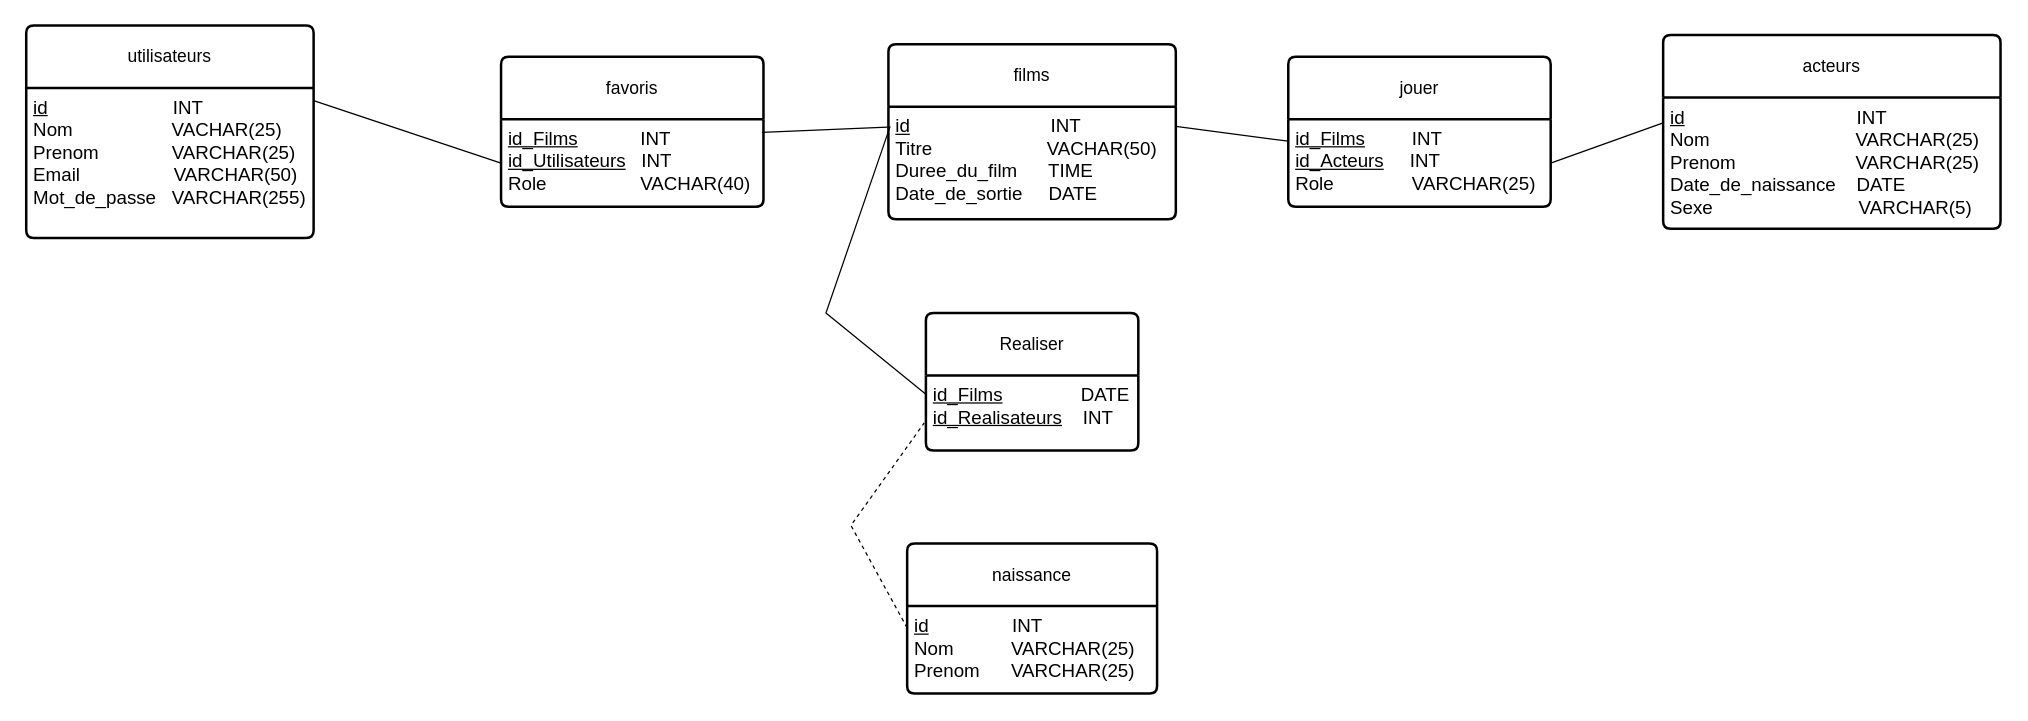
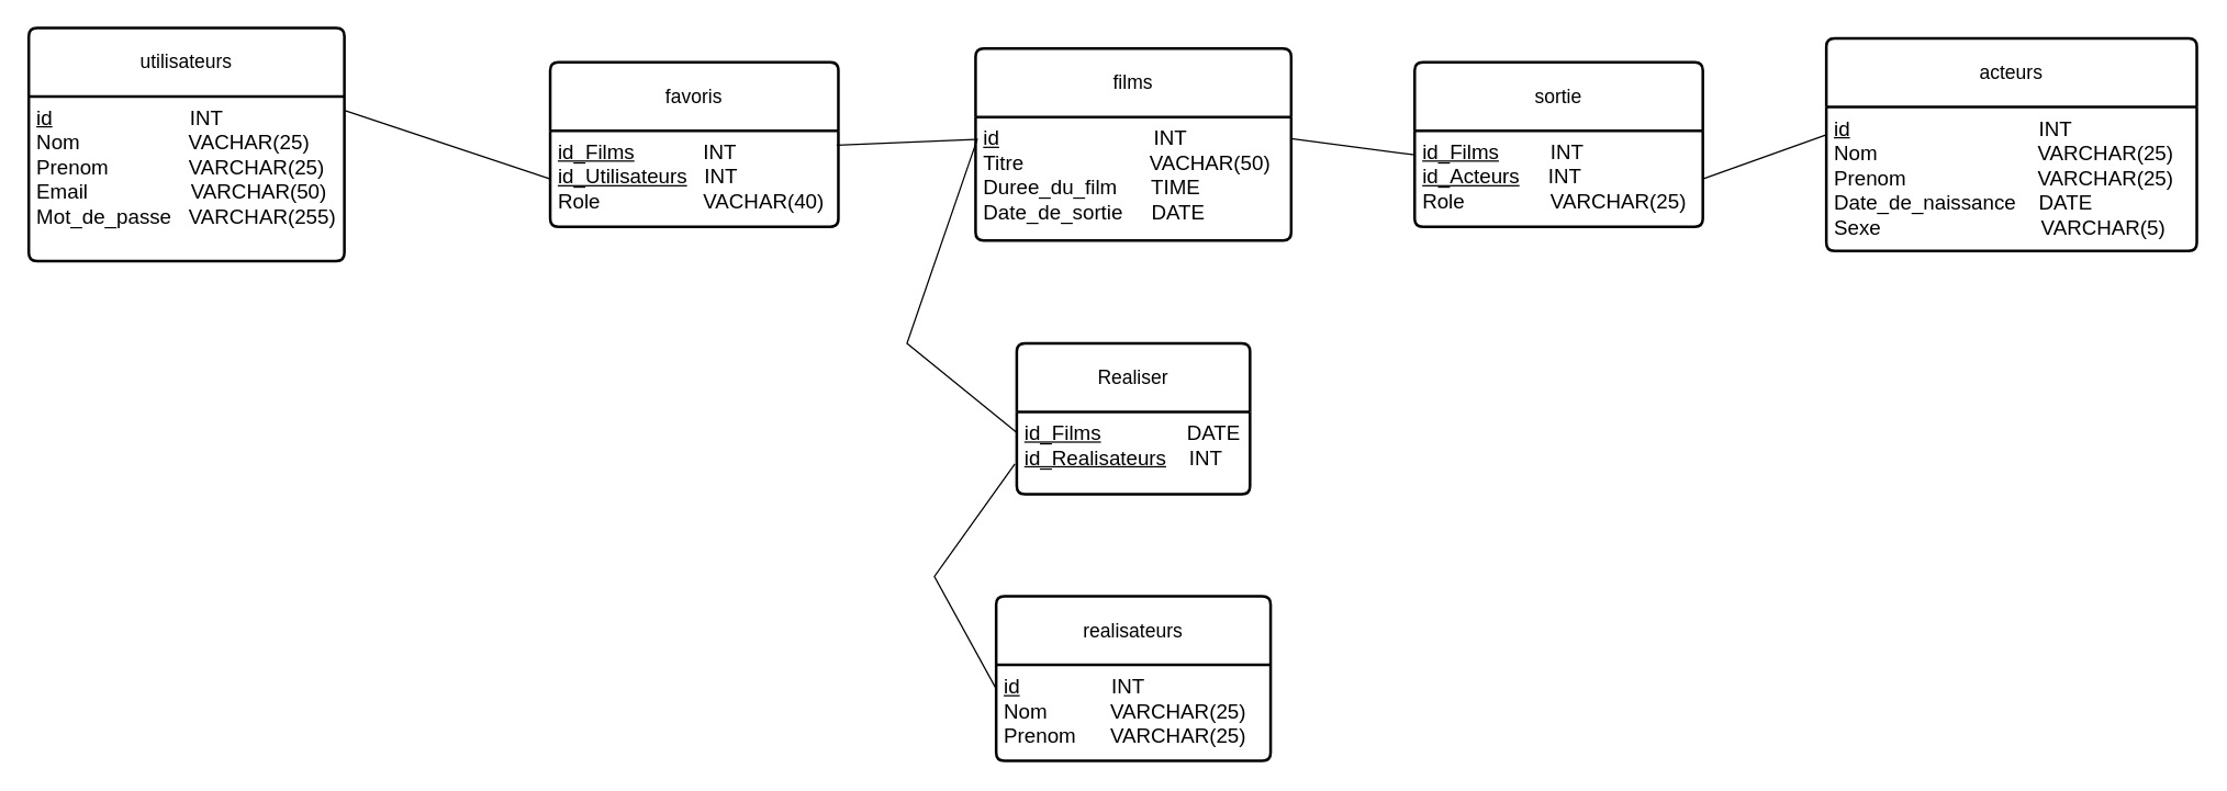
- <mxCell id="12" value="jouer" style="swimlane;childLayout=stackLayout;horizontal=1;startSize=50;horizontalStack=0;rounded=1;fontSize=14;fontStyle=0;strokeWidth=2;resizeParent=0;resizeLast=1;shadow=0;dashed=0;align=center;arcSize=4;whiteSpace=wrap;html=1;" vertex="1" parent="1"><mxGeometry x="1030" y="45" width="210" height="120" as="geometry" /></mxCell>
+ <mxCell id="12" value="sortie" style="swimlane;childLayout=stackLayout;horizontal=1;startSize=50;horizontalStack=0;rounded=1;fontSize=14;fontStyle=0;strokeWidth=2;resizeParent=0;resizeLast=1;shadow=0;dashed=0;align=center;arcSize=4;whiteSpace=wrap;html=1;" vertex="1" parent="1"><mxGeometry x="1030" y="45" width="210" height="120" as="geometry" /></mxCell>
- <mxCell id="22" value="" style="endArrow=none;html=1;rounded=0;entryX=-0.008;entryY=0.633;entryDx=0;entryDy=0;entryPerimeter=0;exitX=0;exitY=0.25;exitDx=0;exitDy=0;dashed=1;" edge="1" parent="1" source="11" target="9"><mxGeometry width="50" height="50" relative="1" as="geometry"><mxPoint x="580" y="440" as="sourcePoint" /><mxPoint x="630" y="390" as="targetPoint" /><Array as="points"><mxPoint x="680" y="420" /></Array></mxGeometry></mxCell>
+ <mxCell id="22" value="" style="endArrow=none;html=1;rounded=0;entryX=-0.008;entryY=0.633;entryDx=0;entryDy=0;entryPerimeter=0;exitX=0;exitY=0.25;exitDx=0;exitDy=0;" edge="1" parent="1" source="11" target="9"><mxGeometry width="50" height="50" relative="1" as="geometry"><mxPoint x="580" y="440" as="sourcePoint" /><mxPoint x="630" y="390" as="targetPoint" /><Array as="points"><mxPoint x="680" y="420" /></Array></mxGeometry></mxCell>
- <mxCell id="10" value="naissance" style="swimlane;childLayout=stackLayout;horizontal=1;startSize=50;horizontalStack=0;rounded=1;fontSize=14;fontStyle=0;strokeWidth=2;resizeParent=0;resizeLast=1;shadow=0;dashed=0;align=center;arcSize=4;whiteSpace=wrap;html=1;" vertex="1" parent="1"><mxGeometry x="725" y="434.5" width="200" height="120" as="geometry" /></mxCell>
+ <mxCell id="10" value="realisateurs" style="swimlane;childLayout=stackLayout;horizontal=1;startSize=50;horizontalStack=0;rounded=1;fontSize=14;fontStyle=0;strokeWidth=2;resizeParent=0;resizeLast=1;shadow=0;dashed=0;align=center;arcSize=4;whiteSpace=wrap;html=1;" vertex="1" parent="1"><mxGeometry x="725" y="434.5" width="200" height="120" as="geometry" /></mxCell>
